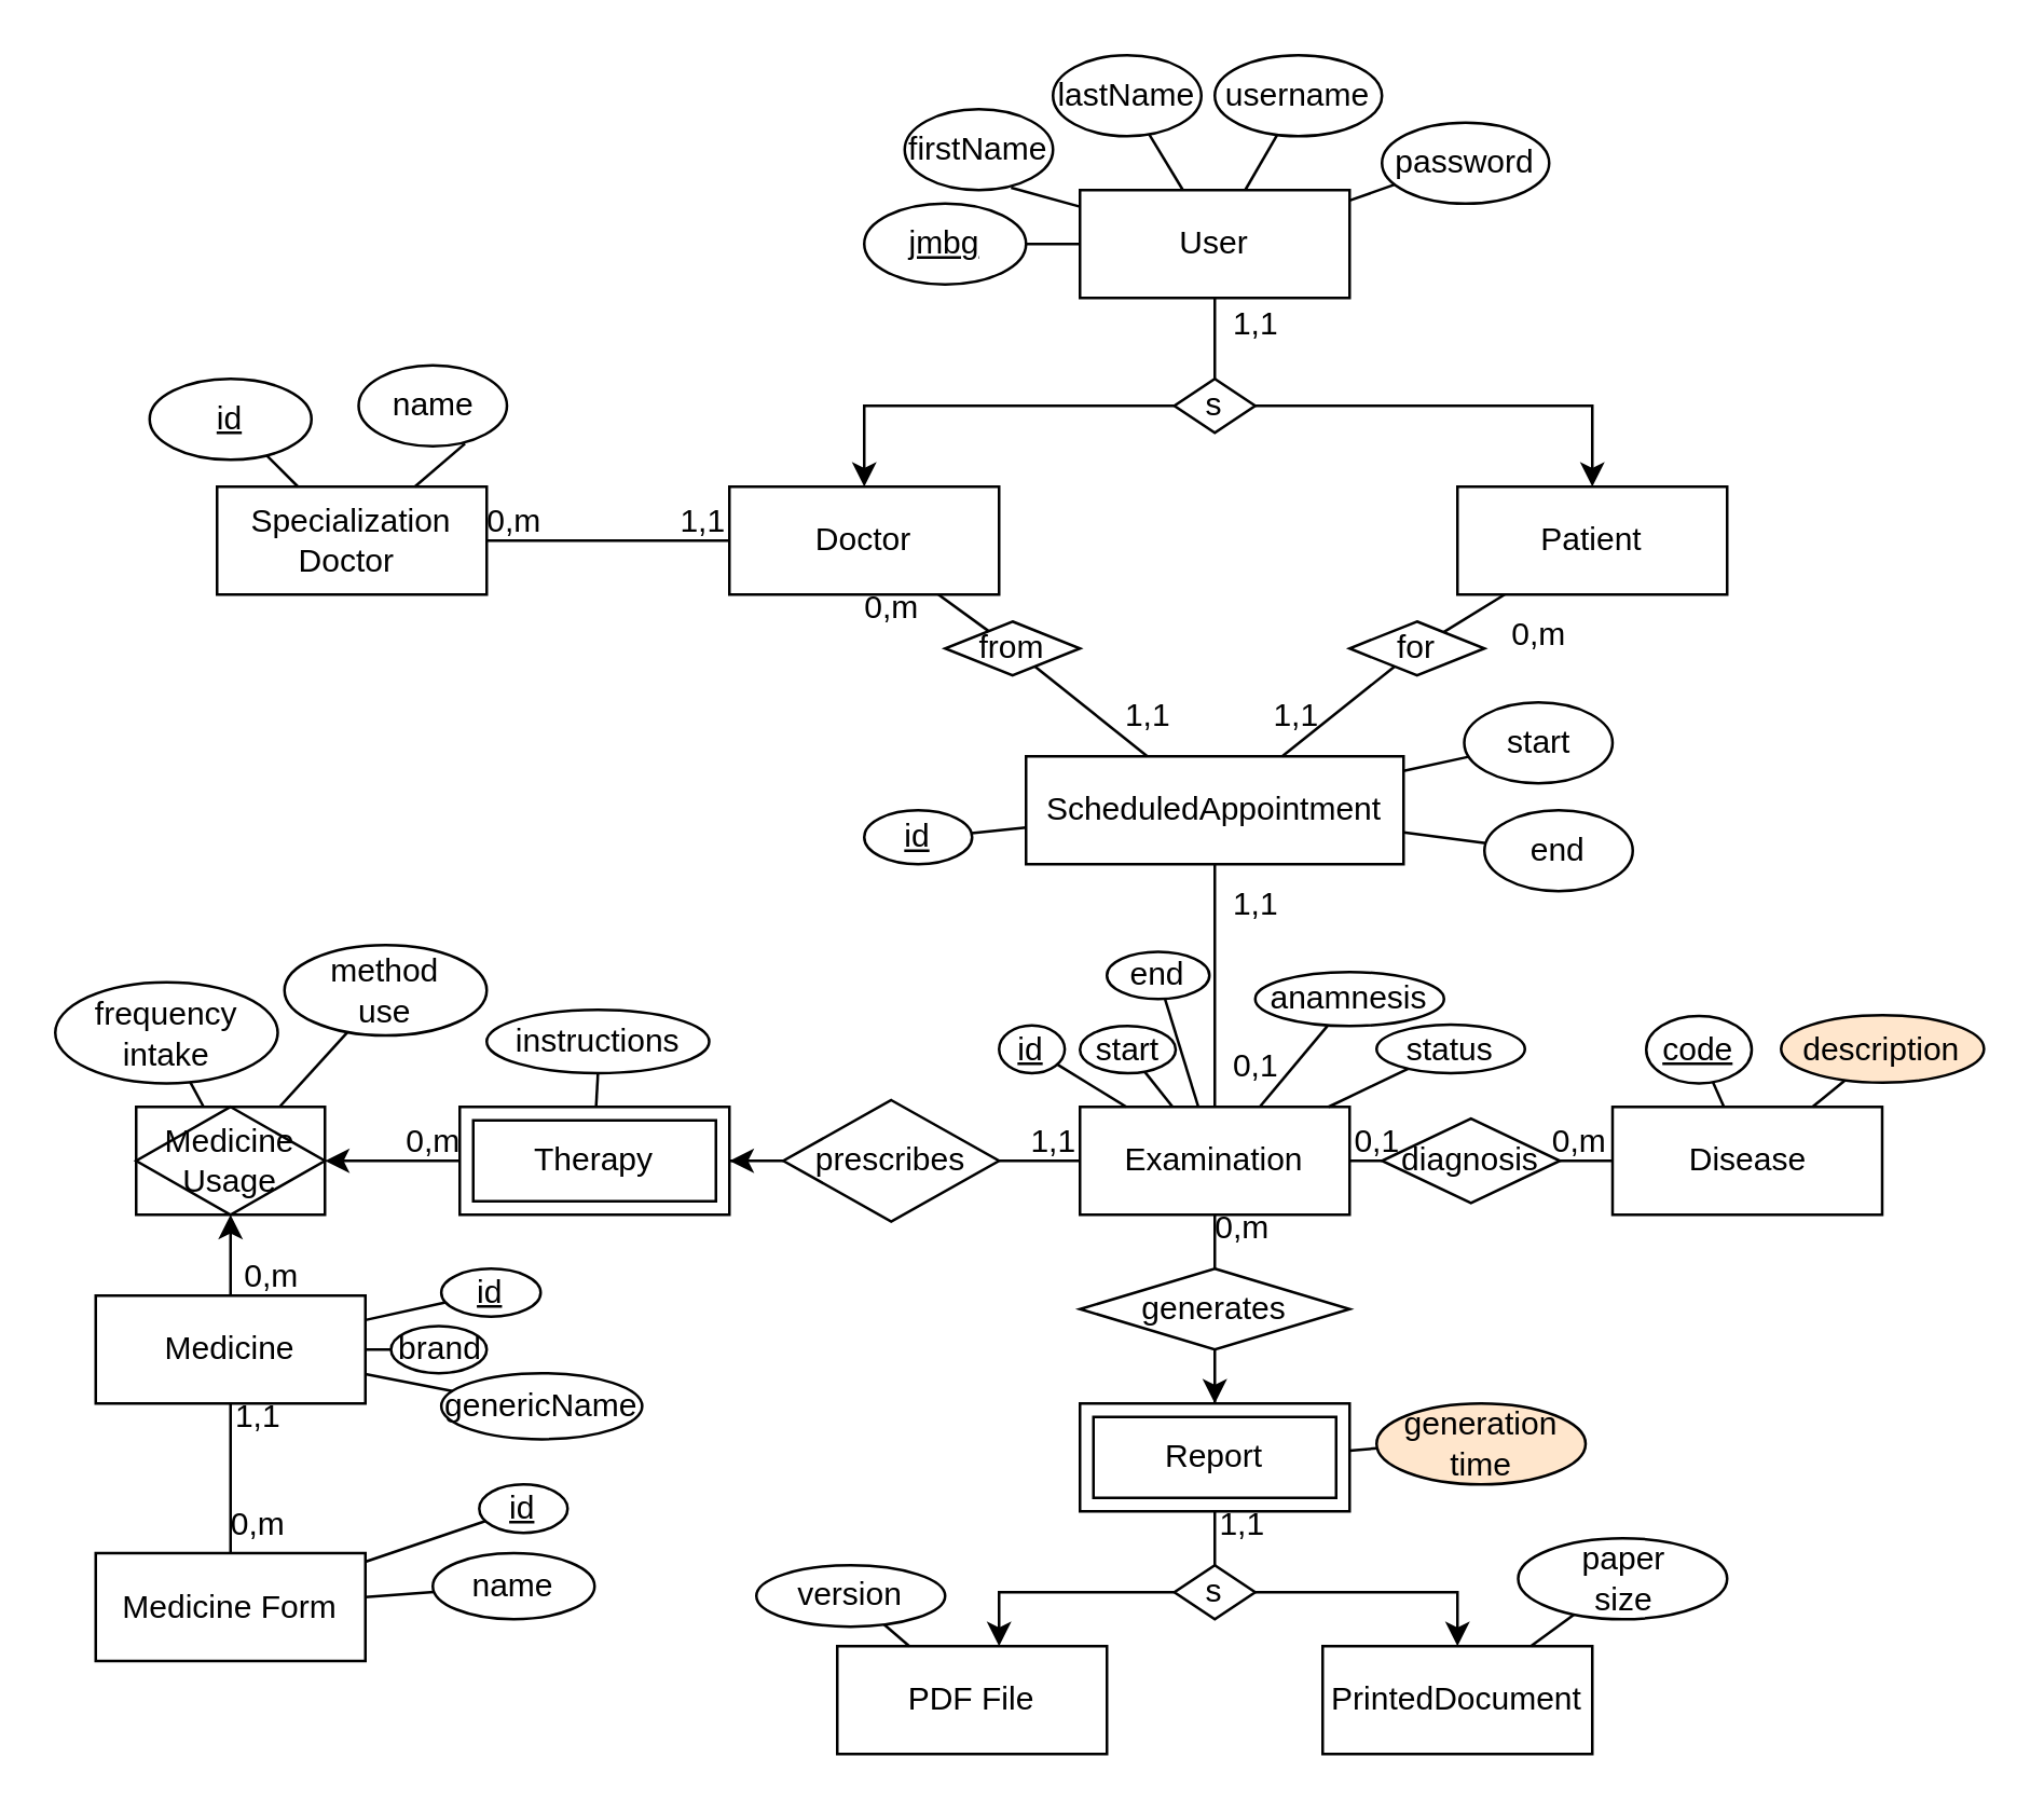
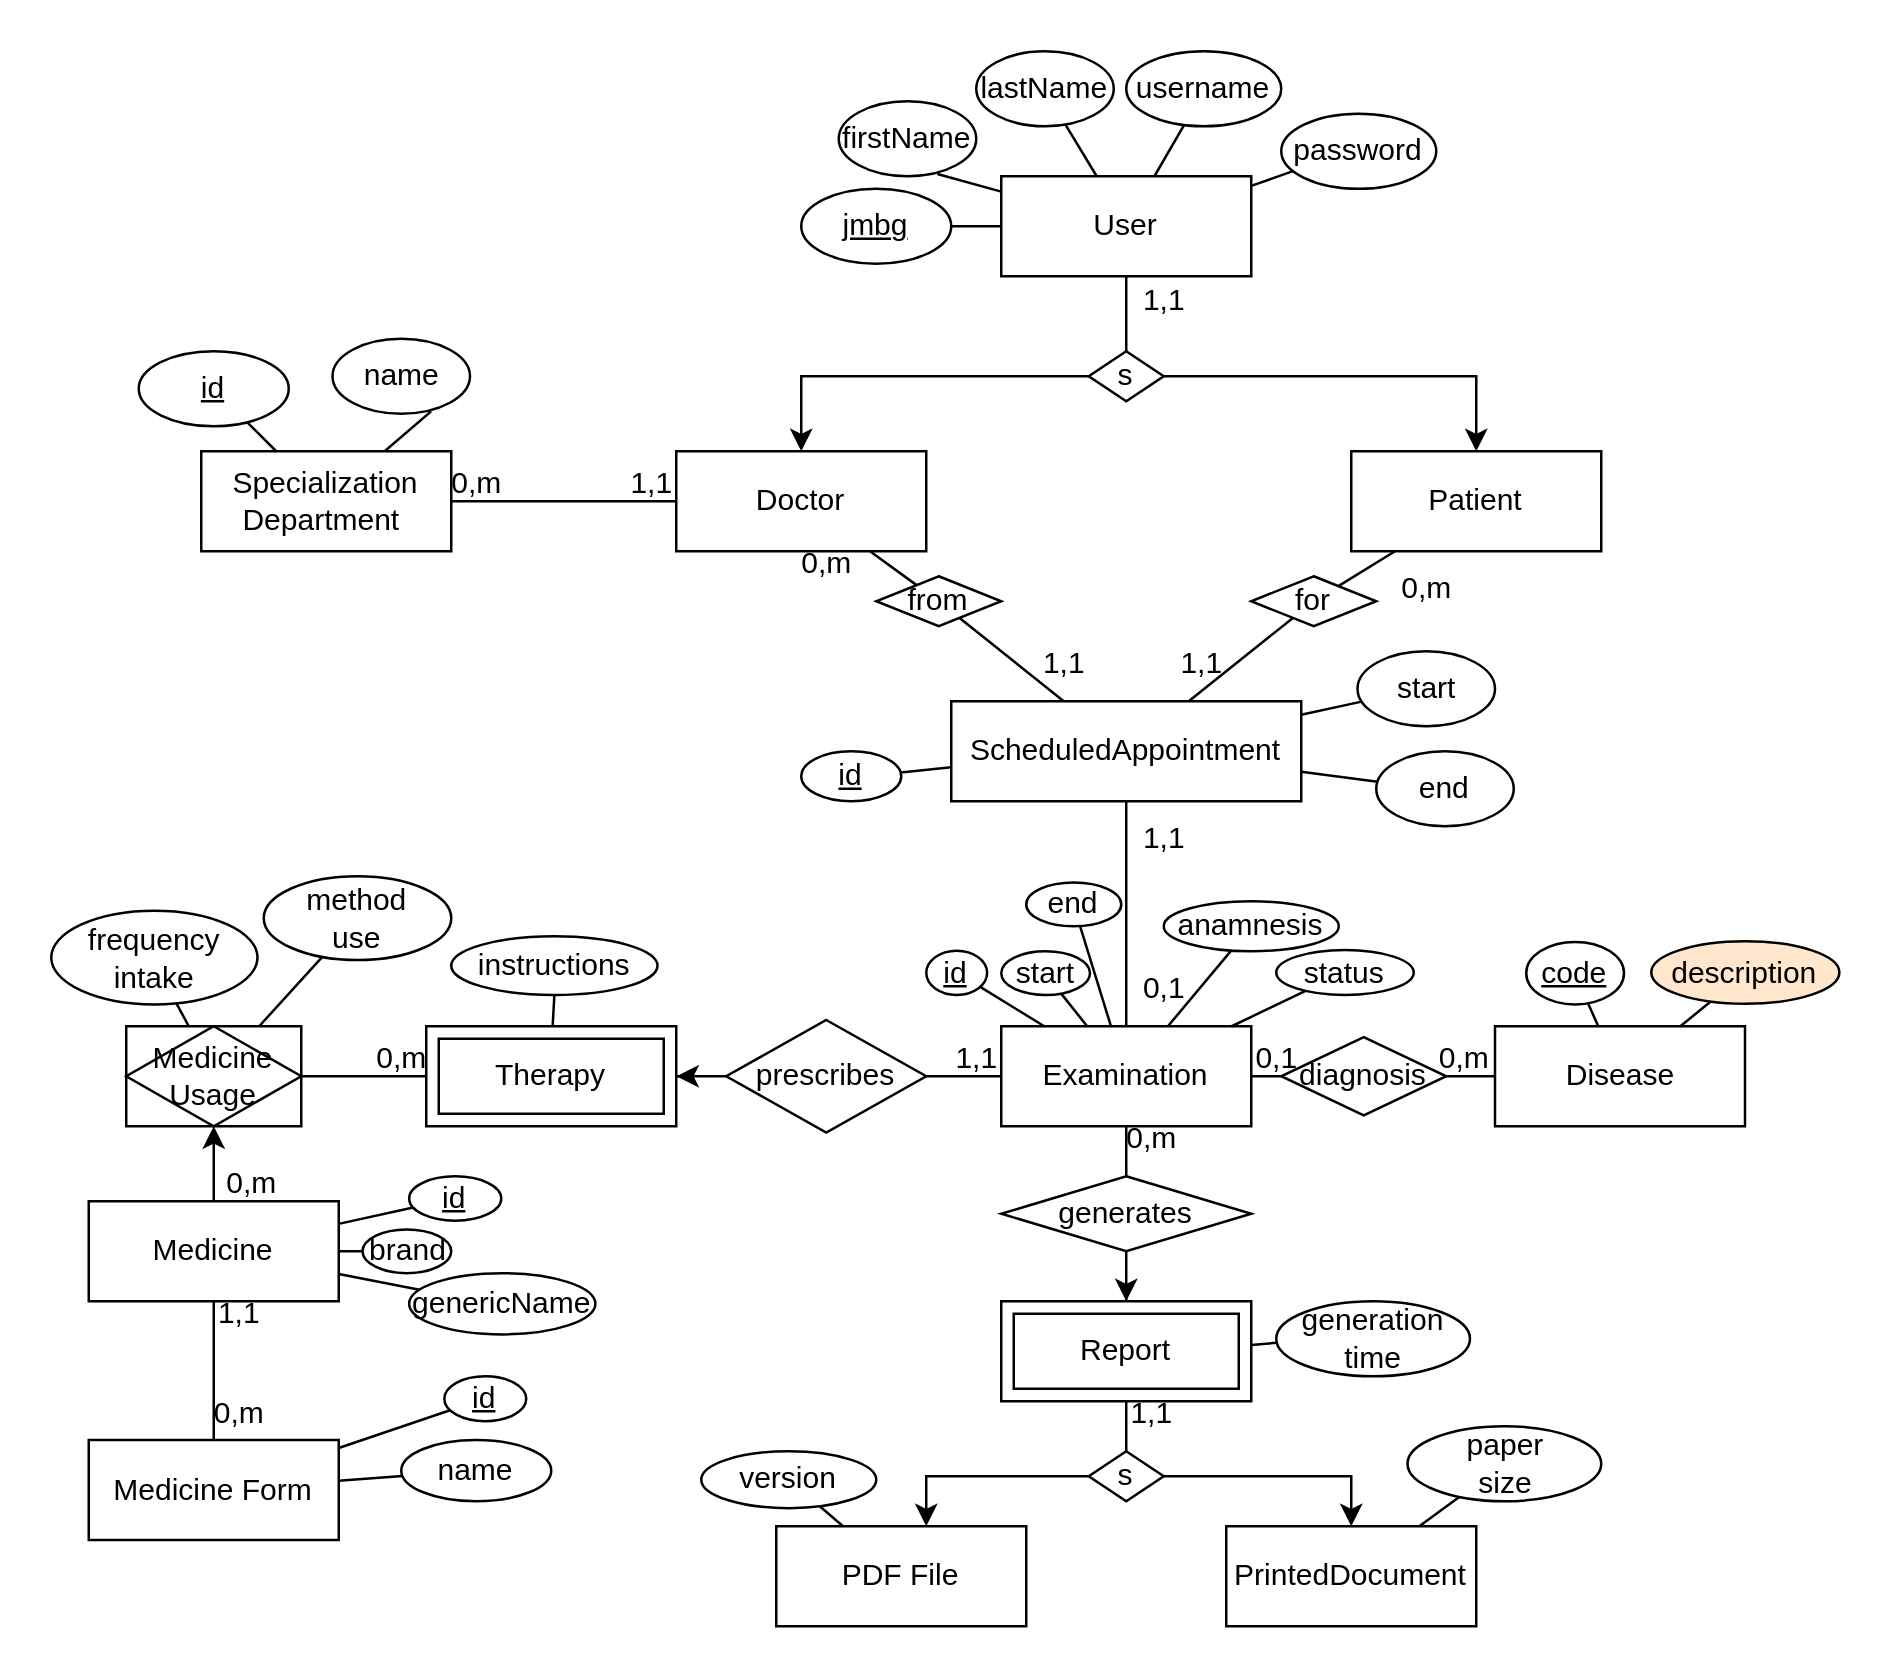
- <mxCell id="29" value="Specialization&lt;div&gt;Doctor&amp;nbsp;&lt;/div&gt;" style="whiteSpace=wrap;html=1;align=center;" vertex="1" parent="1"><mxGeometry x="80" y="180" width="100" height="40" as="geometry" /></mxCell>
+ <mxCell id="29" value="Specialization&lt;div&gt;Department&amp;nbsp;&lt;/div&gt;" style="whiteSpace=wrap;html=1;align=center;" vertex="1" parent="1"><mxGeometry x="80" y="180" width="100" height="40" as="geometry" /></mxCell>
- <mxCell id="23" value="" style="edgeStyle=orthogonalEdgeStyle;rounded=0;orthogonalLoop=1;jettySize=auto;html=1;" edge="1" parent="1" source="24" target="35"><mxGeometry relative="1" as="geometry" /></mxCell>
+ <mxCell id="23" value="" style="edgeStyle=orthogonalEdgeStyle;rounded=0;orthogonalLoop=1;jettySize=auto;html=1;endArrow=none;" edge="1" parent="1" source="24" target="35"><mxGeometry relative="1" as="geometry" /></mxCell>
- <mxCell id="108" value="generation&lt;div&gt;time&lt;/div&gt;" style="ellipse;whiteSpace=wrap;html=1;align=center;fillColor=#ffe6cc;" vertex="1" parent="1"><mxGeometry x="510" y="520" width="77.5" height="30" as="geometry" /></mxCell>
+ <mxCell id="108" value="generation&lt;div&gt;time&lt;/div&gt;" style="ellipse;whiteSpace=wrap;html=1;align=center;" vertex="1" parent="1"><mxGeometry x="510" y="520" width="77.5" height="30" as="geometry" /></mxCell>
